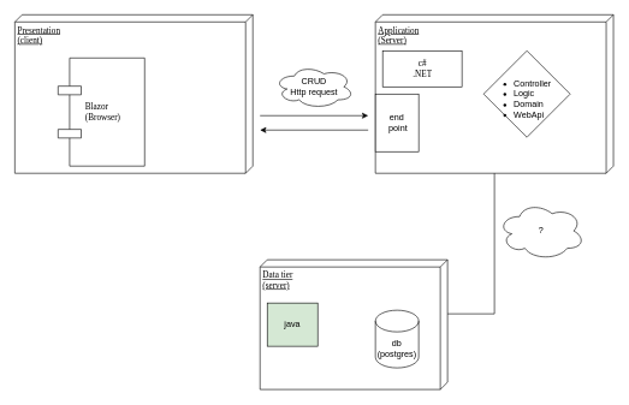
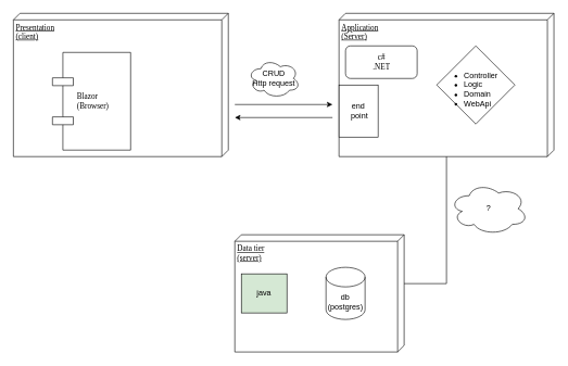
- <mxCell id="6" value="c#&lt;br&gt;.NET" style="html=1;rounded=0;shadow=0;comic=0;labelBackgroundColor=none;strokeWidth=1;fontFamily=Verdana;fontSize=12;align=center;" parent="1" vertex="1"><mxGeometry x="530" y="70" width="110" height="50" as="geometry" /></mxCell>
+ <mxCell id="6" value="c#&lt;br&gt;.NET" style="html=1;shadow=0;comic=0;labelBackgroundColor=none;strokeWidth=1;fontFamily=Verdana;fontSize=12;align=center;rounded=1;" parent="1" vertex="1"><mxGeometry x="530" y="70" width="110" height="50" as="geometry" /></mxCell>
- <mxCell id="8" value="CRUD&lt;br&gt;Http request" style="ellipse;shape=cloud;whiteSpace=wrap;html=1;" vertex="1" parent="1"><mxGeometry x="380" y="90" width="110" height="60" as="geometry" /></mxCell>
+ <mxCell id="8" value="CRUD&lt;br&gt;Http request" style="ellipse;shape=cloud;whiteSpace=wrap;html=1;" vertex="1" parent="1"><mxGeometry x="380" y="90" width="80" height="60" as="geometry" /></mxCell>
- <mxCell id="12" value="db&lt;br&gt;(postgres)" style="shape=cylinder3;whiteSpace=wrap;html=1;boundedLbl=1;backgroundOutline=1;size=15;" vertex="1" parent="1"><mxGeometry x="520" y="430" width="60" height="80" as="geometry" /></mxCell>
+ <mxCell id="12" value="db&lt;br&gt;(postgres)" style="shape=cylinder3;whiteSpace=wrap;html=1;boundedLbl=1;backgroundOutline=1;size=15;" vertex="1" parent="1"><mxGeometry x="500" y="410" width="60" height="80" as="geometry" /></mxCell>
